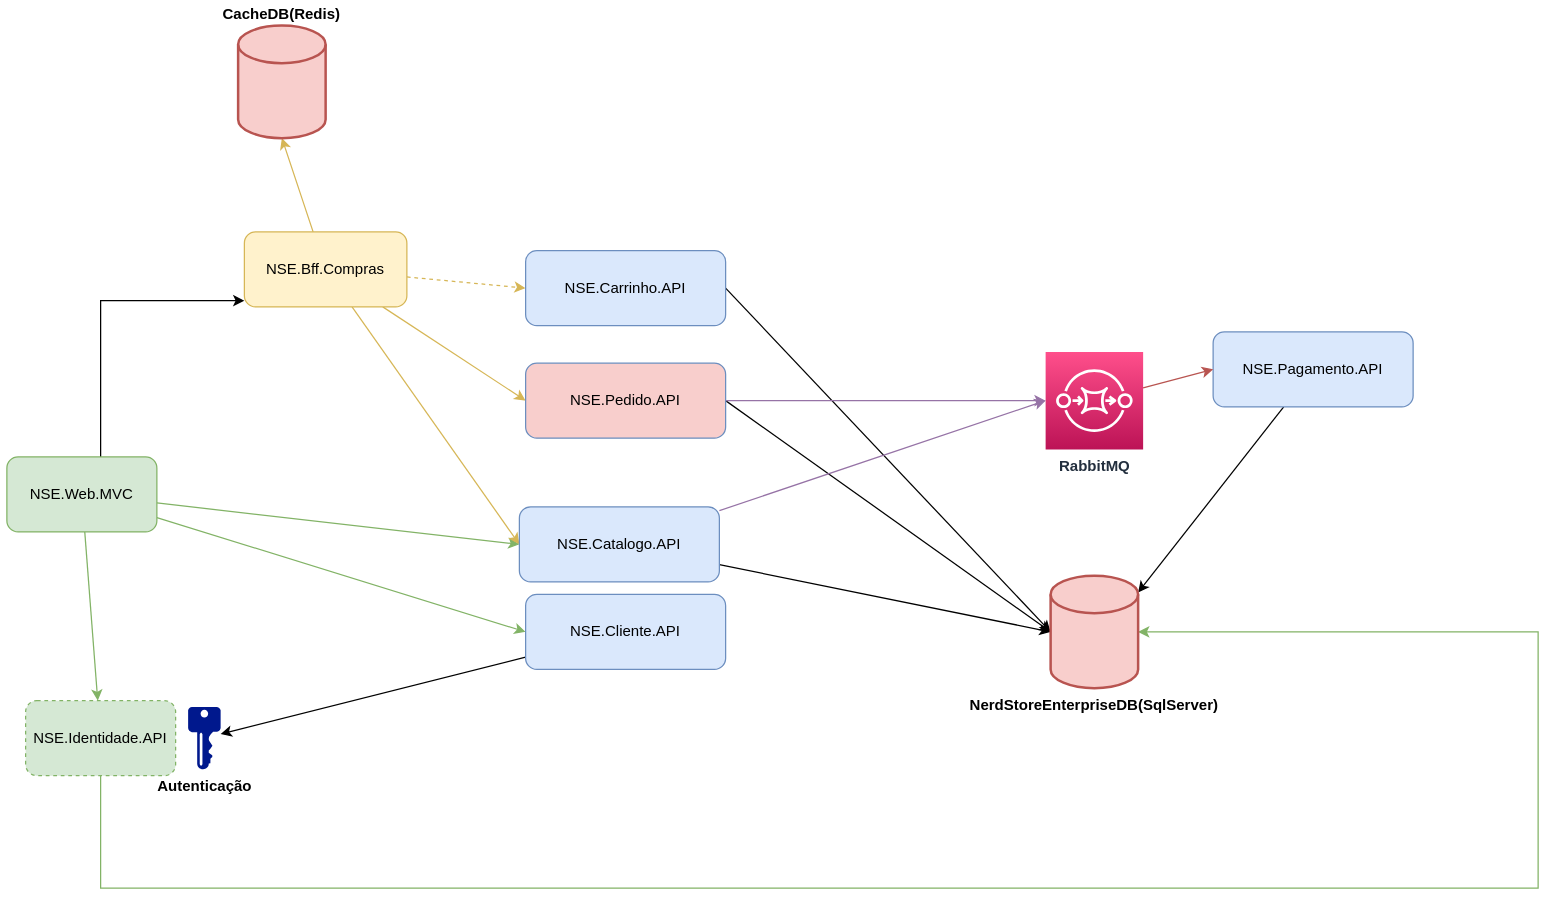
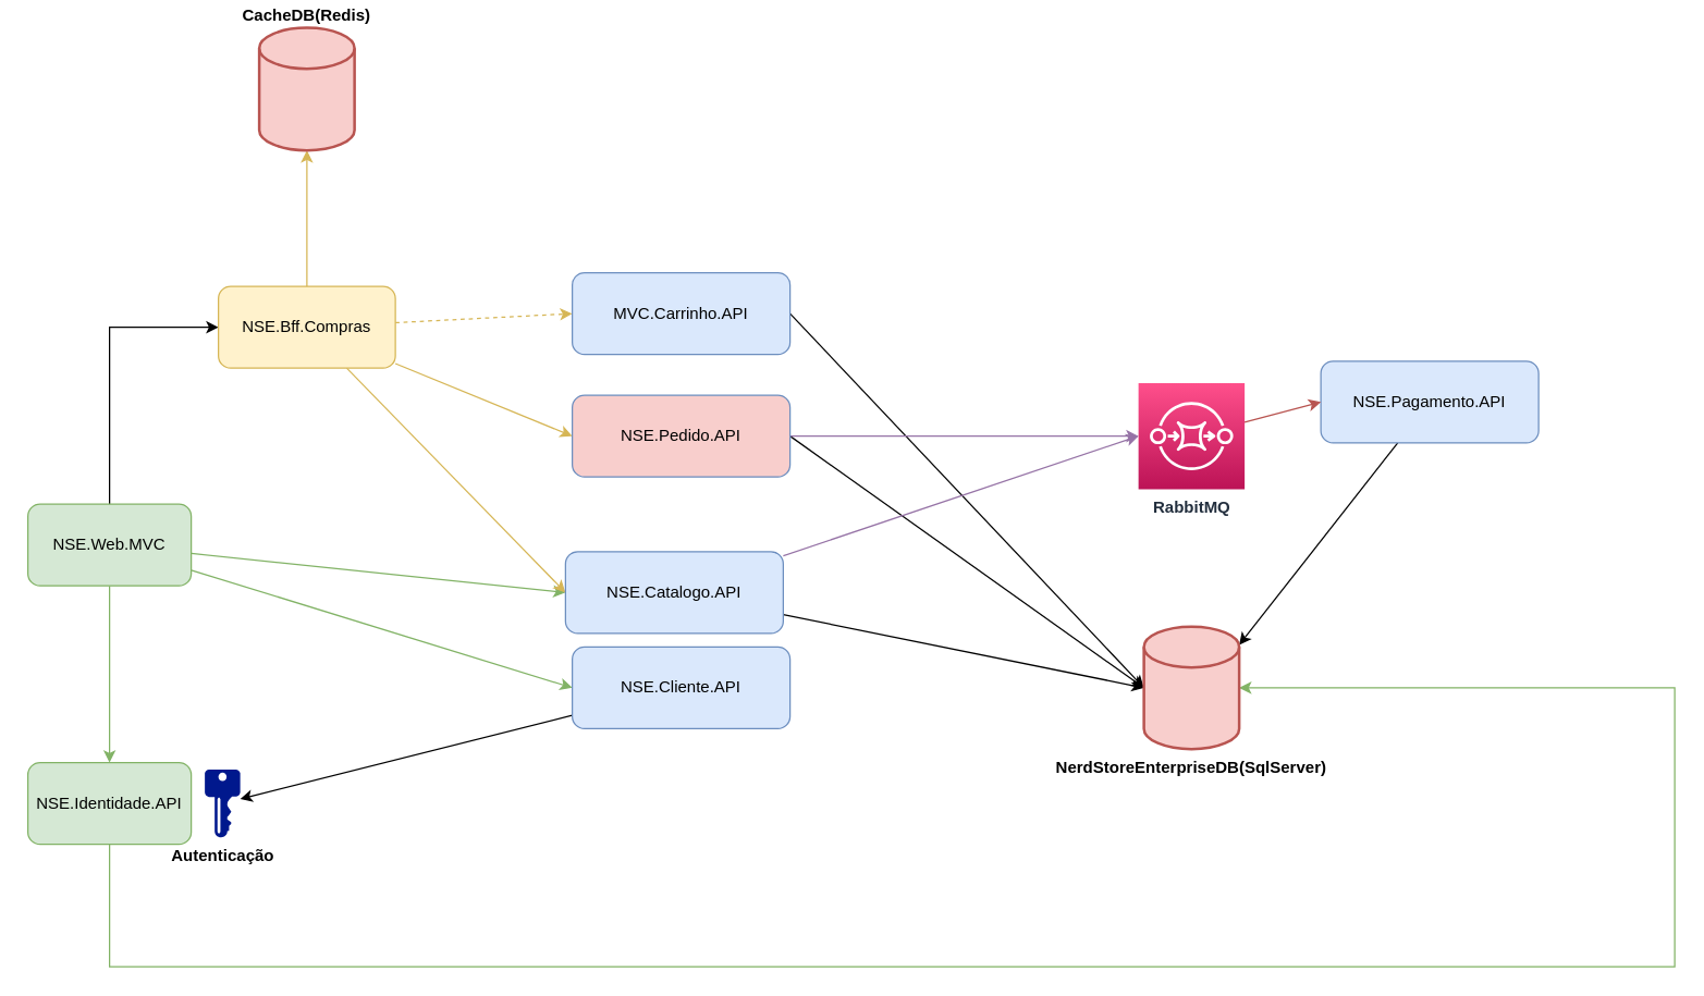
- <mxCell id="13" value="NSE.Bff.Compras" style="whiteSpace=wrap;html=1;fillColor=#fff2cc;strokeColor=#d6b656;rounded=1;" parent="1" vertex="1"><mxGeometry x="195" y="185" width="130" height="60" as="geometry" /></mxCell>
+ <mxCell id="13" value="NSE.Bff.Compras" style="whiteSpace=wrap;html=1;fillColor=#fff2cc;strokeColor=#d6b656;rounded=1;" parent="1" vertex="1"><mxGeometry x="160" y="210" width="130" height="60" as="geometry" /></mxCell>
- <mxCell id="15" value="NSE.Carrinho.API" style="whiteSpace=wrap;html=1;fillColor=#dae8fc;strokeColor=#6c8ebf;rounded=1;" parent="1" vertex="1"><mxGeometry x="420" y="200" width="160" height="60" as="geometry" /></mxCell>
+ <mxCell id="15" value="MVC.Carrinho.API" style="whiteSpace=wrap;html=1;fillColor=#dae8fc;strokeColor=#6c8ebf;rounded=1;" parent="1" vertex="1"><mxGeometry x="420" y="200" width="160" height="60" as="geometry" /></mxCell>
- <mxCell id="6" value="NSE.Web.MVC" style="rounded=1;whiteSpace=wrap;html=1;fillColor=#d5e8d4;strokeColor=#82b366;" parent="1" vertex="1"><mxGeometry x="5" y="365" width="120" height="60" as="geometry" /></mxCell>
+ <mxCell id="6" value="NSE.Web.MVC" style="rounded=1;whiteSpace=wrap;html=1;fillColor=#d5e8d4;strokeColor=#82b366;" parent="1" vertex="1"><mxGeometry x="20" y="370" width="120" height="60" as="geometry" /></mxCell>
- <mxCell id="8" value="NSE.Identidade.API" style="rounded=1;whiteSpace=wrap;html=1;fillColor=#d5e8d4;strokeColor=#82b366;dashed=1;" parent="1" vertex="1"><mxGeometry x="20" y="560" width="120" height="60" as="geometry" /></mxCell>
+ <mxCell id="8" value="NSE.Identidade.API" style="rounded=1;whiteSpace=wrap;html=1;fillColor=#d5e8d4;strokeColor=#82b366;" parent="1" vertex="1"><mxGeometry x="20" y="560" width="120" height="60" as="geometry" /></mxCell>
